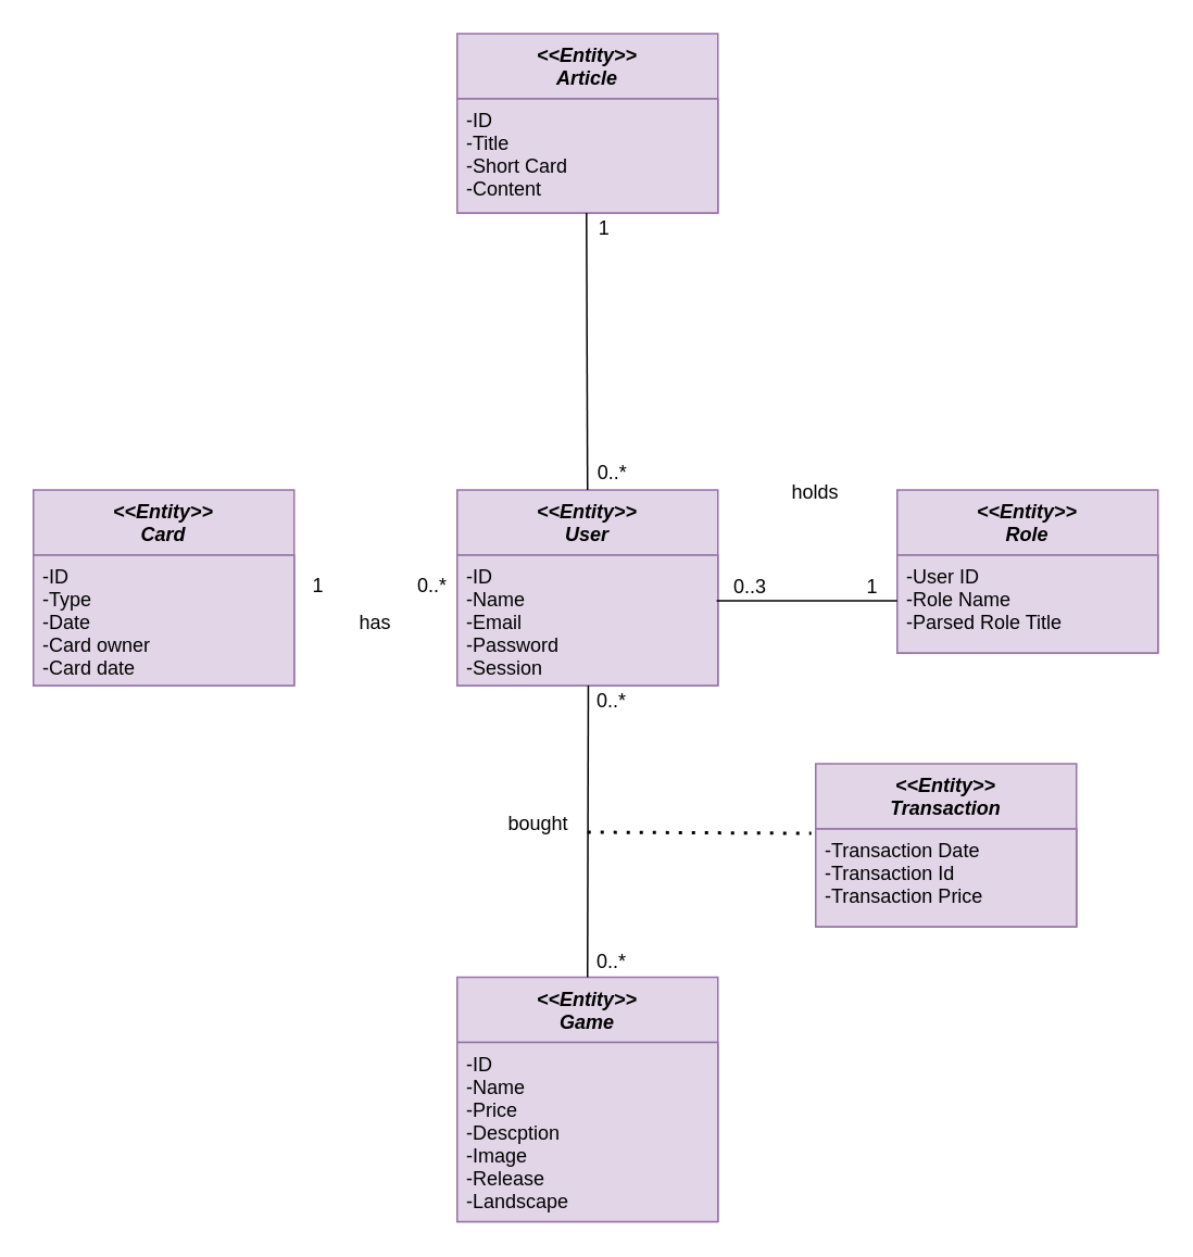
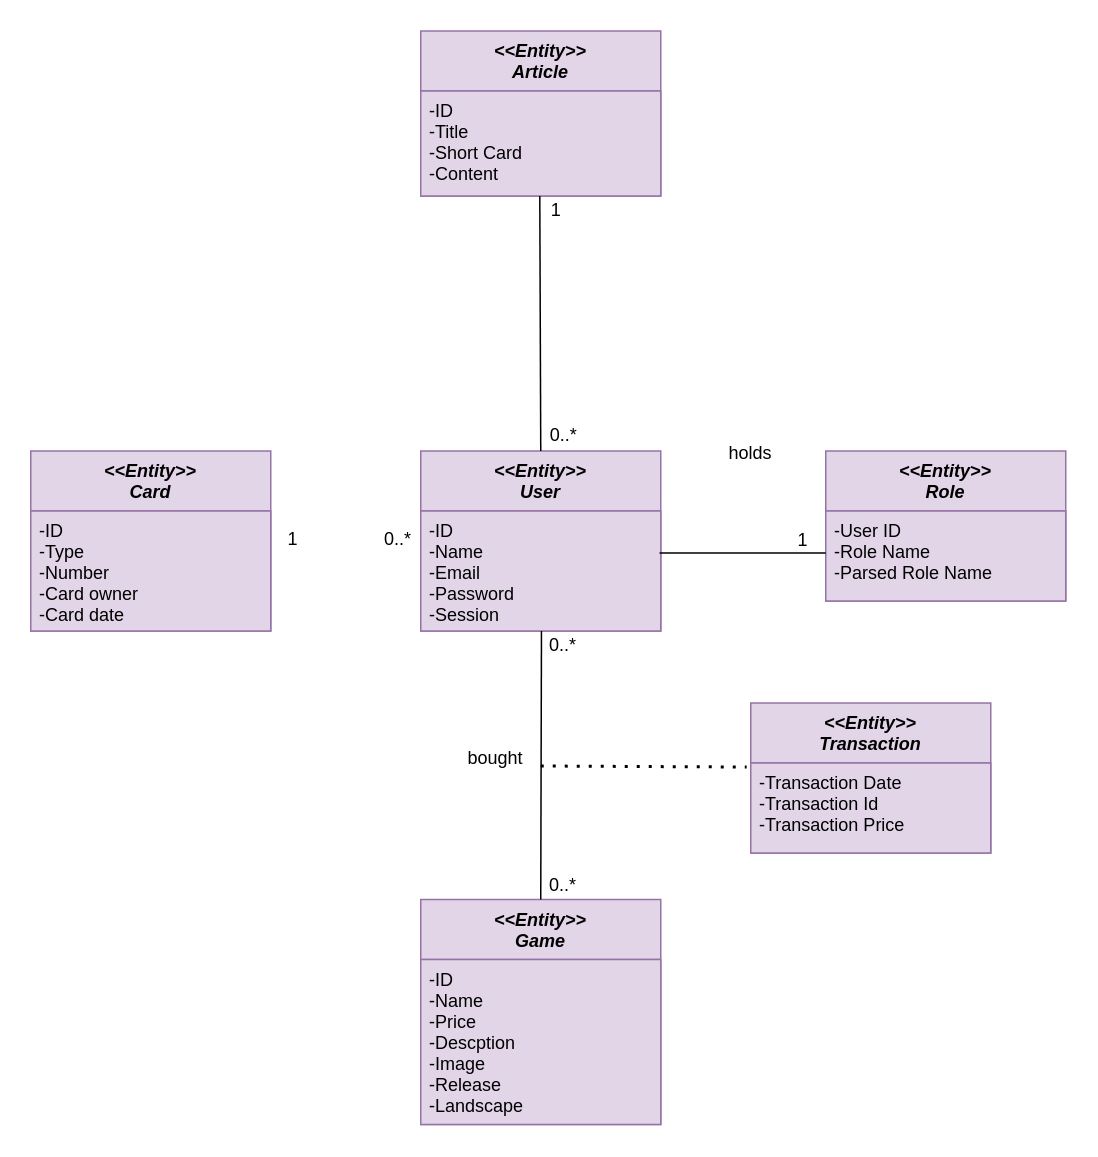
- <mxCell id="5" value="-ID&#10;-Type&#10;-Date&#10;-Card owner&#10;-Card date&#10;&#10;&#10;" style="text;align=left;verticalAlign=top;spacingLeft=4;spacingRight=4;overflow=hidden;rotatable=0;points=[[0,0.5],[1,0.5]];portConstraint=eastwest;fillColor=#e1d5e7;strokeColor=#9673a6;" parent="4" vertex="1"><mxGeometry y="40" width="160" height="80" as="geometry" /></mxCell>
+ <mxCell id="5" value="-ID&#10;-Type&#10;-Number&#10;-Card owner&#10;-Card date&#10;&#10;&#10;" style="text;align=left;verticalAlign=top;spacingLeft=4;spacingRight=4;overflow=hidden;rotatable=0;points=[[0,0.5],[1,0.5]];portConstraint=eastwest;fillColor=#e1d5e7;strokeColor=#9673a6;" parent="4" vertex="1"><mxGeometry y="40" width="160" height="80" as="geometry" /></mxCell>
- <mxCell id="7" value="-User ID&#10;-Role Name&#10;-Parsed Role Title&#10;&#10;&#10;" style="text;align=left;verticalAlign=top;spacingLeft=4;spacingRight=4;overflow=hidden;rotatable=0;points=[[0,0.5],[1,0.5]];portConstraint=eastwest;fillColor=#e1d5e7;strokeColor=#9673a6;" parent="6" vertex="1"><mxGeometry y="40" width="160" height="60" as="geometry" /></mxCell>
+ <mxCell id="7" value="-User ID&#10;-Role Name&#10;-Parsed Role Name&#10;&#10;&#10;" style="text;align=left;verticalAlign=top;spacingLeft=4;spacingRight=4;overflow=hidden;rotatable=0;points=[[0,0.5],[1,0.5]];portConstraint=eastwest;fillColor=#e1d5e7;strokeColor=#9673a6;" parent="6" vertex="1"><mxGeometry y="40" width="160" height="60" as="geometry" /></mxCell>
- <mxCell id="17" value="0..3" style="text;html=1;strokeColor=none;fillColor=none;align=center;verticalAlign=middle;whiteSpace=wrap;rounded=0;fontSize=12;" parent="1" vertex="1"><mxGeometry x="440" y="352.25" width="40" height="15" as="geometry" /></mxCell>
- <mxCell id="15" value="has" style="text;html=1;strokeColor=none;fillColor=none;align=center;verticalAlign=middle;whiteSpace=wrap;rounded=0;fontSize=12;" parent="1" vertex="1"><mxGeometry x="200" y="367.25" width="60" height="30" as="geometry" /></mxCell>
